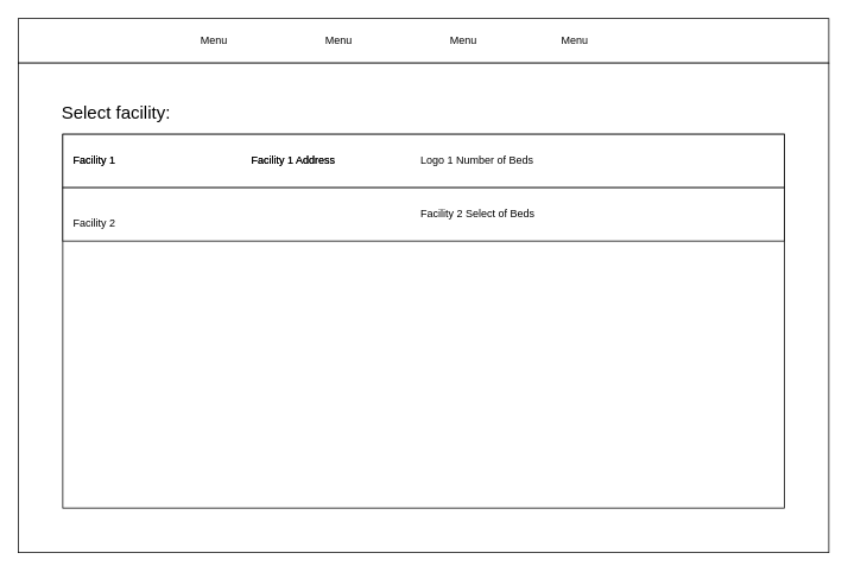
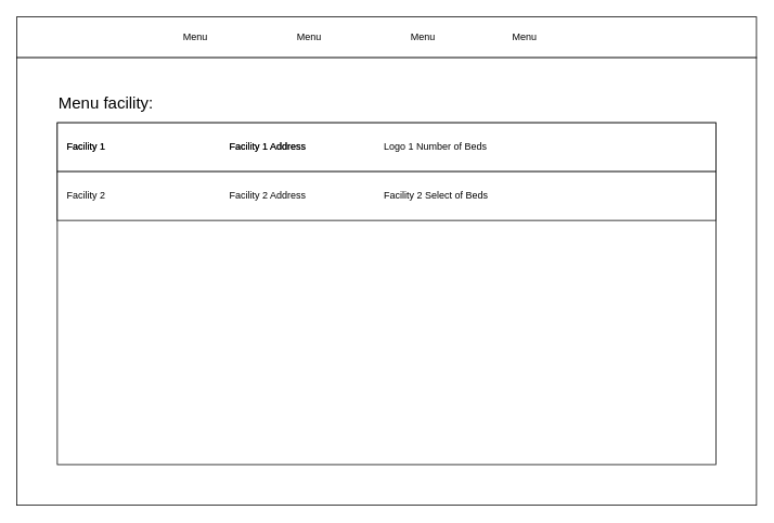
- <mxCell id="8" value="&lt;font style=&quot;font-size: 20px&quot;&gt;Select facility:&lt;/font&gt; " style="text;html=1;strokeColor=none;fillColor=none;align=center;verticalAlign=middle;whiteSpace=wrap;rounded=0;fontSize=12;" vertex="1" parent="1"><mxGeometry x="60" y="100" width="140" height="50" as="geometry" /></mxCell>
+ <mxCell id="8" value="&lt;font style=&quot;font-size: 20px&quot;&gt;Menu facility:&lt;/font&gt; " style="text;html=1;strokeColor=none;fillColor=none;align=center;verticalAlign=middle;whiteSpace=wrap;rounded=0;fontSize=12;" vertex="1" parent="1"><mxGeometry x="60" y="100" width="140" height="50" as="geometry" /></mxCell>
+ <mxCell id="18" value="Facility 2 Address" style="text;html=1;strokeColor=none;fillColor=none;align=left;verticalAlign=middle;whiteSpace=wrap;rounded=0;fontSize=12;" vertex="1" parent="1"><mxGeometry x="280" y="225" width="190" height="30" as="geometry" /></mxCell>
- <mxCell id="17" value="Facility 2" style="text;html=1;strokeColor=none;fillColor=none;align=left;verticalAlign=middle;whiteSpace=wrap;rounded=0;fontSize=12;" vertex="1" parent="1"><mxGeometry x="80" y="235" width="190" height="30" as="geometry" /></mxCell>
+ <mxCell id="17" value="Facility 2" style="text;html=1;strokeColor=none;fillColor=none;align=left;verticalAlign=middle;whiteSpace=wrap;rounded=0;fontSize=12;" vertex="1" parent="1"><mxGeometry x="80" y="225" width="190" height="30" as="geometry" /></mxCell>
